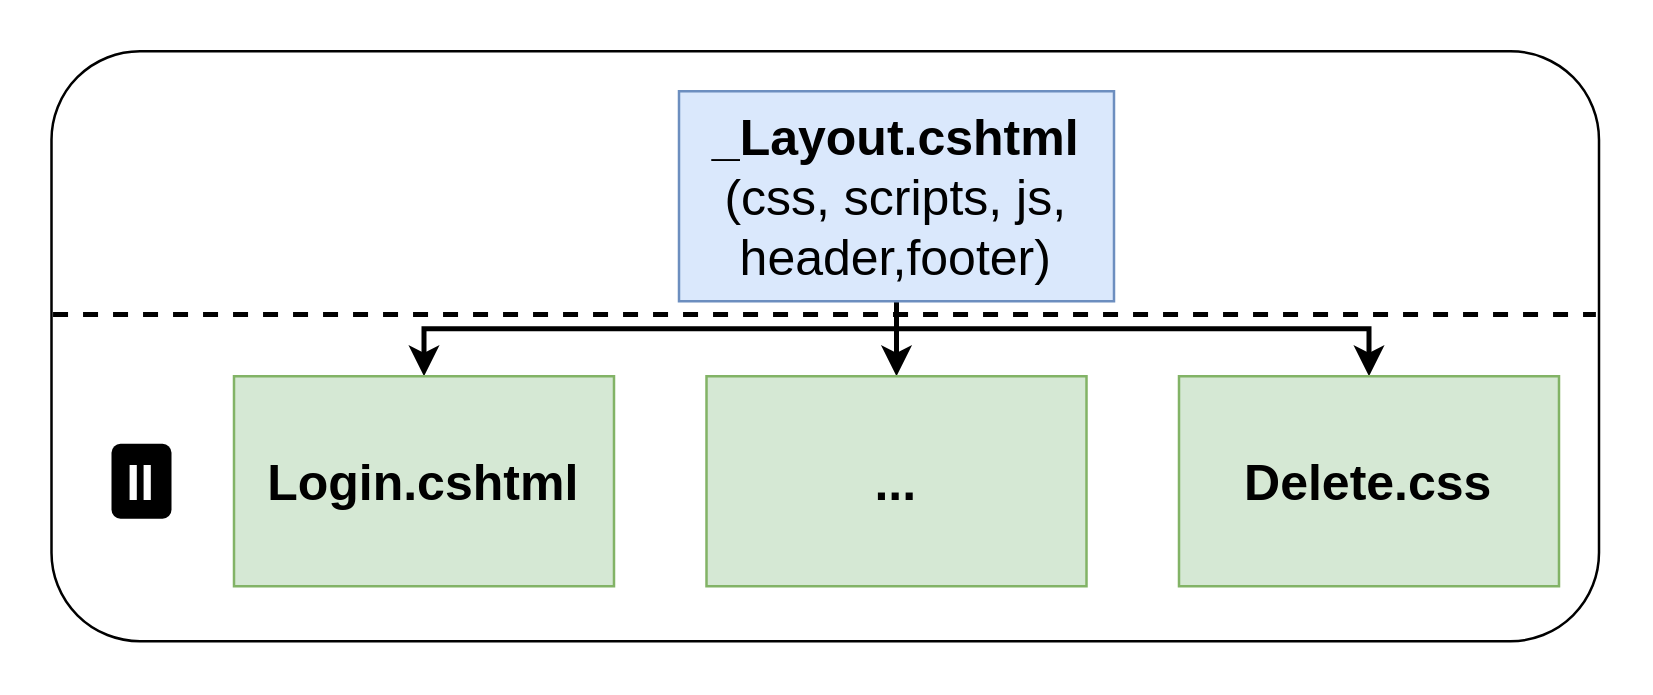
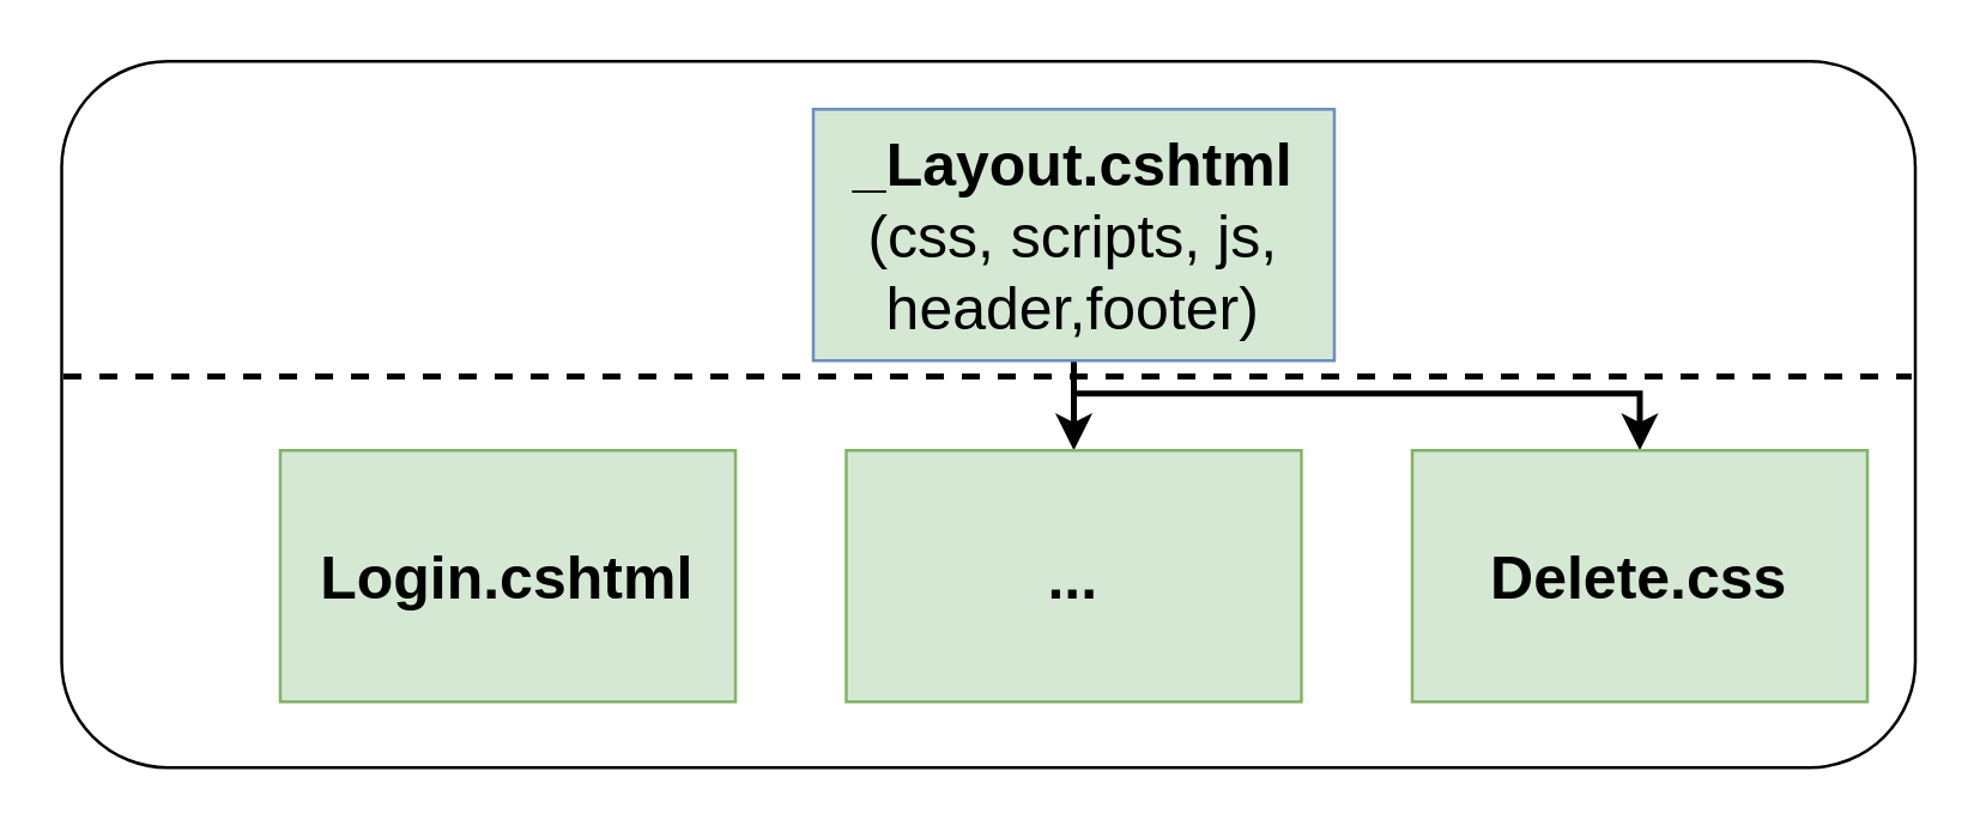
- <mxCell id="5" value="&lt;font style=&quot;font-size: 20px;&quot;&gt;&lt;b&gt;_Layout.cshtml&lt;/b&gt;&lt;br&gt;(css, scripts, js, header,footer)&lt;br&gt;&lt;/font&gt;" style="rounded=0;whiteSpace=wrap;html=1;fillColor=#dae8fc;strokeColor=#6c8ebf;" parent="1" vertex="1"><mxGeometry x="271" y="36" width="174" height="84" as="geometry" /></mxCell>
+ <mxCell id="5" value="&lt;font style=&quot;font-size: 20px;&quot;&gt;&lt;b&gt;_Layout.cshtml&lt;/b&gt;&lt;br&gt;(css, scripts, js, header,footer)&lt;br&gt;&lt;/font&gt;" style="rounded=0;whiteSpace=wrap;html=1;fillColor=#d5e8d4;strokeColor=#6c8ebf;" parent="1" vertex="1"><mxGeometry x="271" y="36" width="174" height="84" as="geometry" /></mxCell>
- <mxCell id="4" style="edgeStyle=orthogonalEdgeStyle;rounded=0;orthogonalLoop=1;jettySize=auto;html=1;exitX=0.5;exitY=1;exitDx=0;exitDy=0;entryX=0.5;entryY=0;entryDx=0;entryDy=0;strokeWidth=2;fontSize=20;" parent="1" source="5" target="8" edge="1"><mxGeometry relative="1" as="geometry"><Array as="points"><mxPoint x="358" y="131" /><mxPoint x="169" y="131" /></Array></mxGeometry></mxCell>
- <mxCell id="10" value="&lt;font size=&quot;1&quot; color=&quot;#ffffff&quot;&gt;&lt;b style=&quot;font-size: 20px;&quot;&gt;II&lt;/b&gt;&lt;/font&gt;" style="rounded=1;whiteSpace=wrap;html=1;strokeColor=none;strokeWidth=4;fontSize=15;fontColor=#82BE77;fillColor=#000000;" parent="1" vertex="1"><mxGeometry x="44" y="177" width="24" height="30" as="geometry" /></mxCell>
